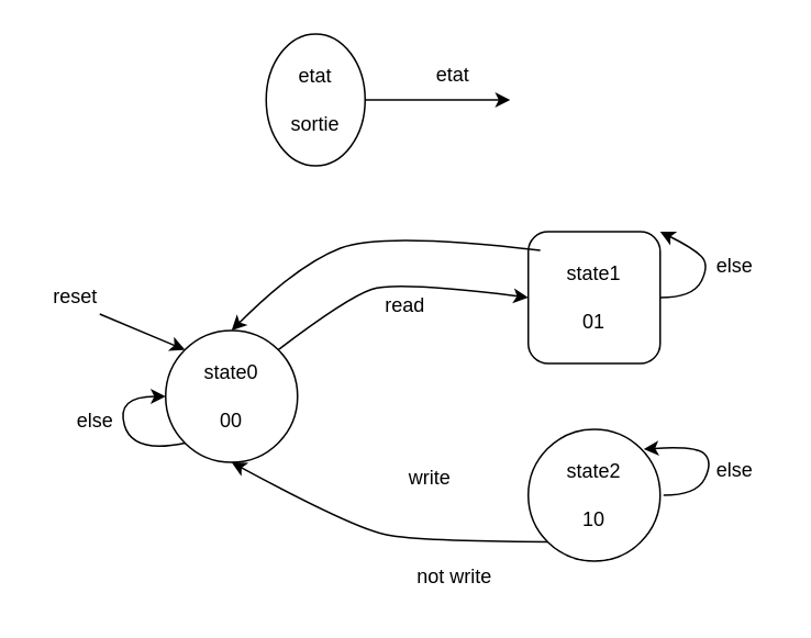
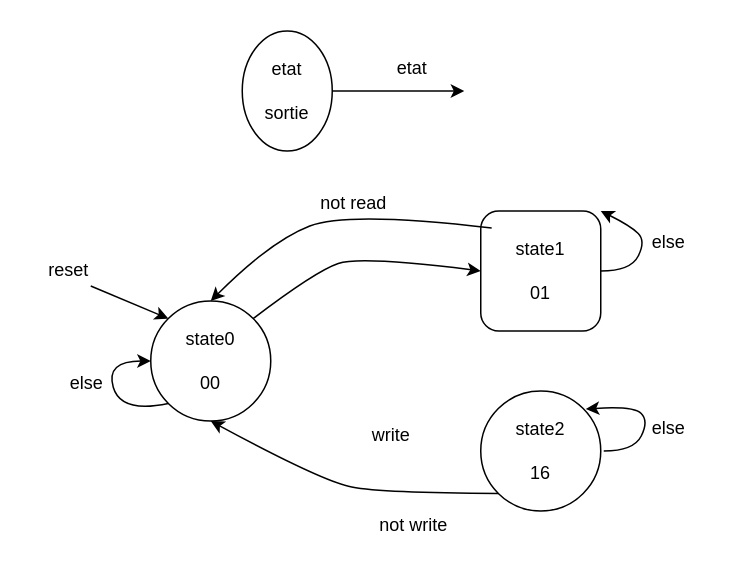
+ <mxCell id="8" value="not read" style="text;html=1;align=center;verticalAlign=middle;resizable=0;points=[];autosize=1;strokeColor=none;fillColor=none;" vertex="1" parent="1"><mxGeometry x="200" y="120" width="70" height="30" as="geometry" /></mxCell>
- <mxCell id="7" value="read" style="text;html=1;align=center;verticalAlign=middle;resizable=0;points=[];autosize=1;strokeColor=none;fillColor=none;" vertex="1" parent="1"><mxGeometry x="220" y="170" width="50" height="30" as="geometry" /></mxCell>
- <mxCell id="4" value="state2&lt;br&gt;&lt;br&gt;10" style="ellipse;whiteSpace=wrap;html=1;aspect=fixed;" vertex="1" parent="1"><mxGeometry x="320" y="260" width="80" height="80" as="geometry" /></mxCell>
+ <mxCell id="4" value="state2&lt;br&gt;&lt;br&gt;16" style="ellipse;whiteSpace=wrap;html=1;aspect=fixed;" vertex="1" parent="1"><mxGeometry x="320" y="260" width="80" height="80" as="geometry" /></mxCell>
